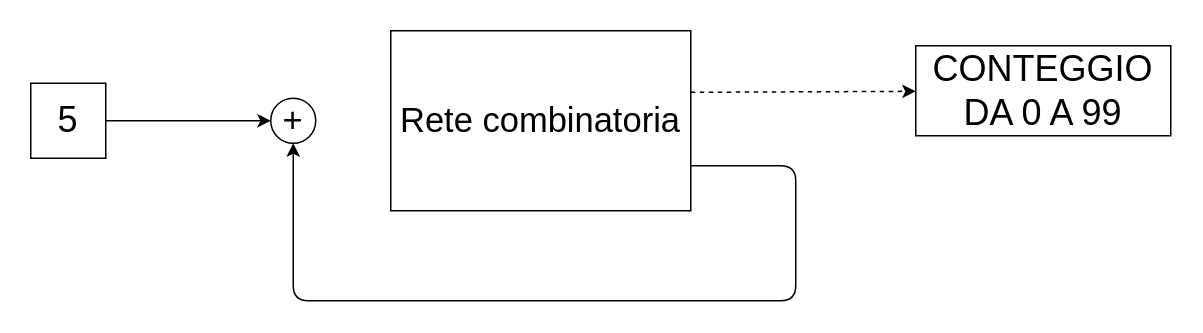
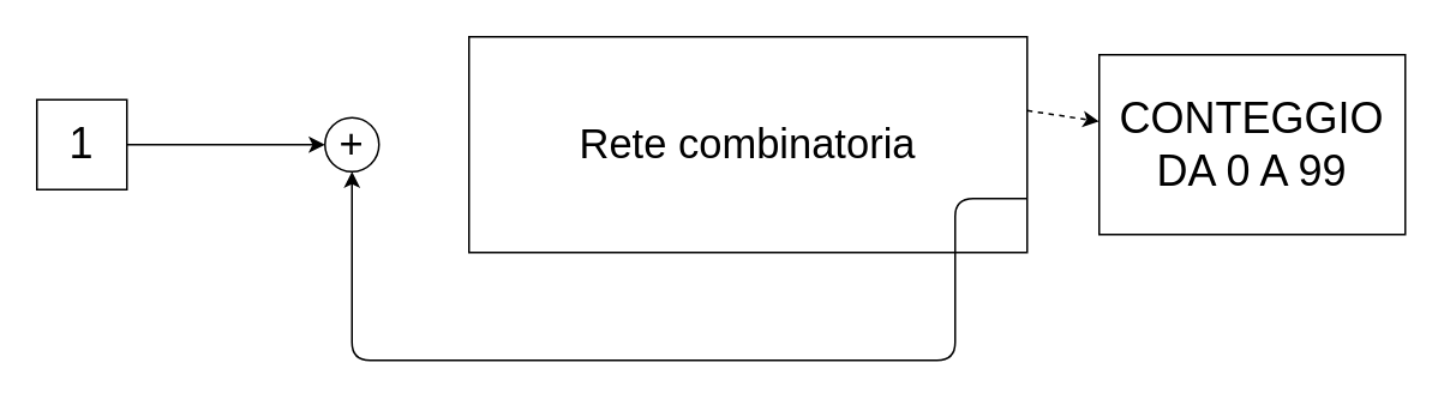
- <mxCell id="8" value="&lt;font style=&quot;font-size: 24px&quot;&gt;CONTEGGIO DA 0 A 99&lt;/font&gt;" style="rounded=0;whiteSpace=wrap;html=1;" vertex="1" parent="1"><mxGeometry x="610" y="30" width="170" height="60" as="geometry" /></mxCell>
+ <mxCell id="8" value="&lt;font style=&quot;font-size: 24px&quot;&gt;CONTEGGIO DA 0 A 99&lt;/font&gt;" style="rounded=0;whiteSpace=wrap;html=1;" vertex="1" parent="1"><mxGeometry x="610" y="30" width="170" height="100" as="geometry" /></mxCell>
- <mxCell id="4" value="&lt;font style=&quot;font-size: 24px&quot;&gt;5&lt;/font&gt;" style="rounded=0;whiteSpace=wrap;html=1;" vertex="1" parent="1"><mxGeometry x="20" y="55" width="50" height="50" as="geometry" /></mxCell>
+ <mxCell id="4" value="&lt;font style=&quot;font-size: 24px&quot;&gt;1&lt;/font&gt;" style="rounded=0;whiteSpace=wrap;html=1;" vertex="1" parent="1"><mxGeometry x="20" y="55" width="50" height="50" as="geometry" /></mxCell>
- <mxCell id="2" value="&lt;font style=&quot;font-size: 23px&quot;&gt;Rete combinatoria&lt;/font&gt;" style="rounded=0;whiteSpace=wrap;html=1;" vertex="1" parent="1"><mxGeometry x="260" y="20" width="200" height="120" as="geometry" /></mxCell>
+ <mxCell id="2" value="&lt;font style=&quot;font-size: 23px&quot;&gt;Rete combinatoria&lt;/font&gt;" style="rounded=0;whiteSpace=wrap;html=1;" vertex="1" parent="1"><mxGeometry x="260" y="20" width="310" height="120" as="geometry" /></mxCell>
